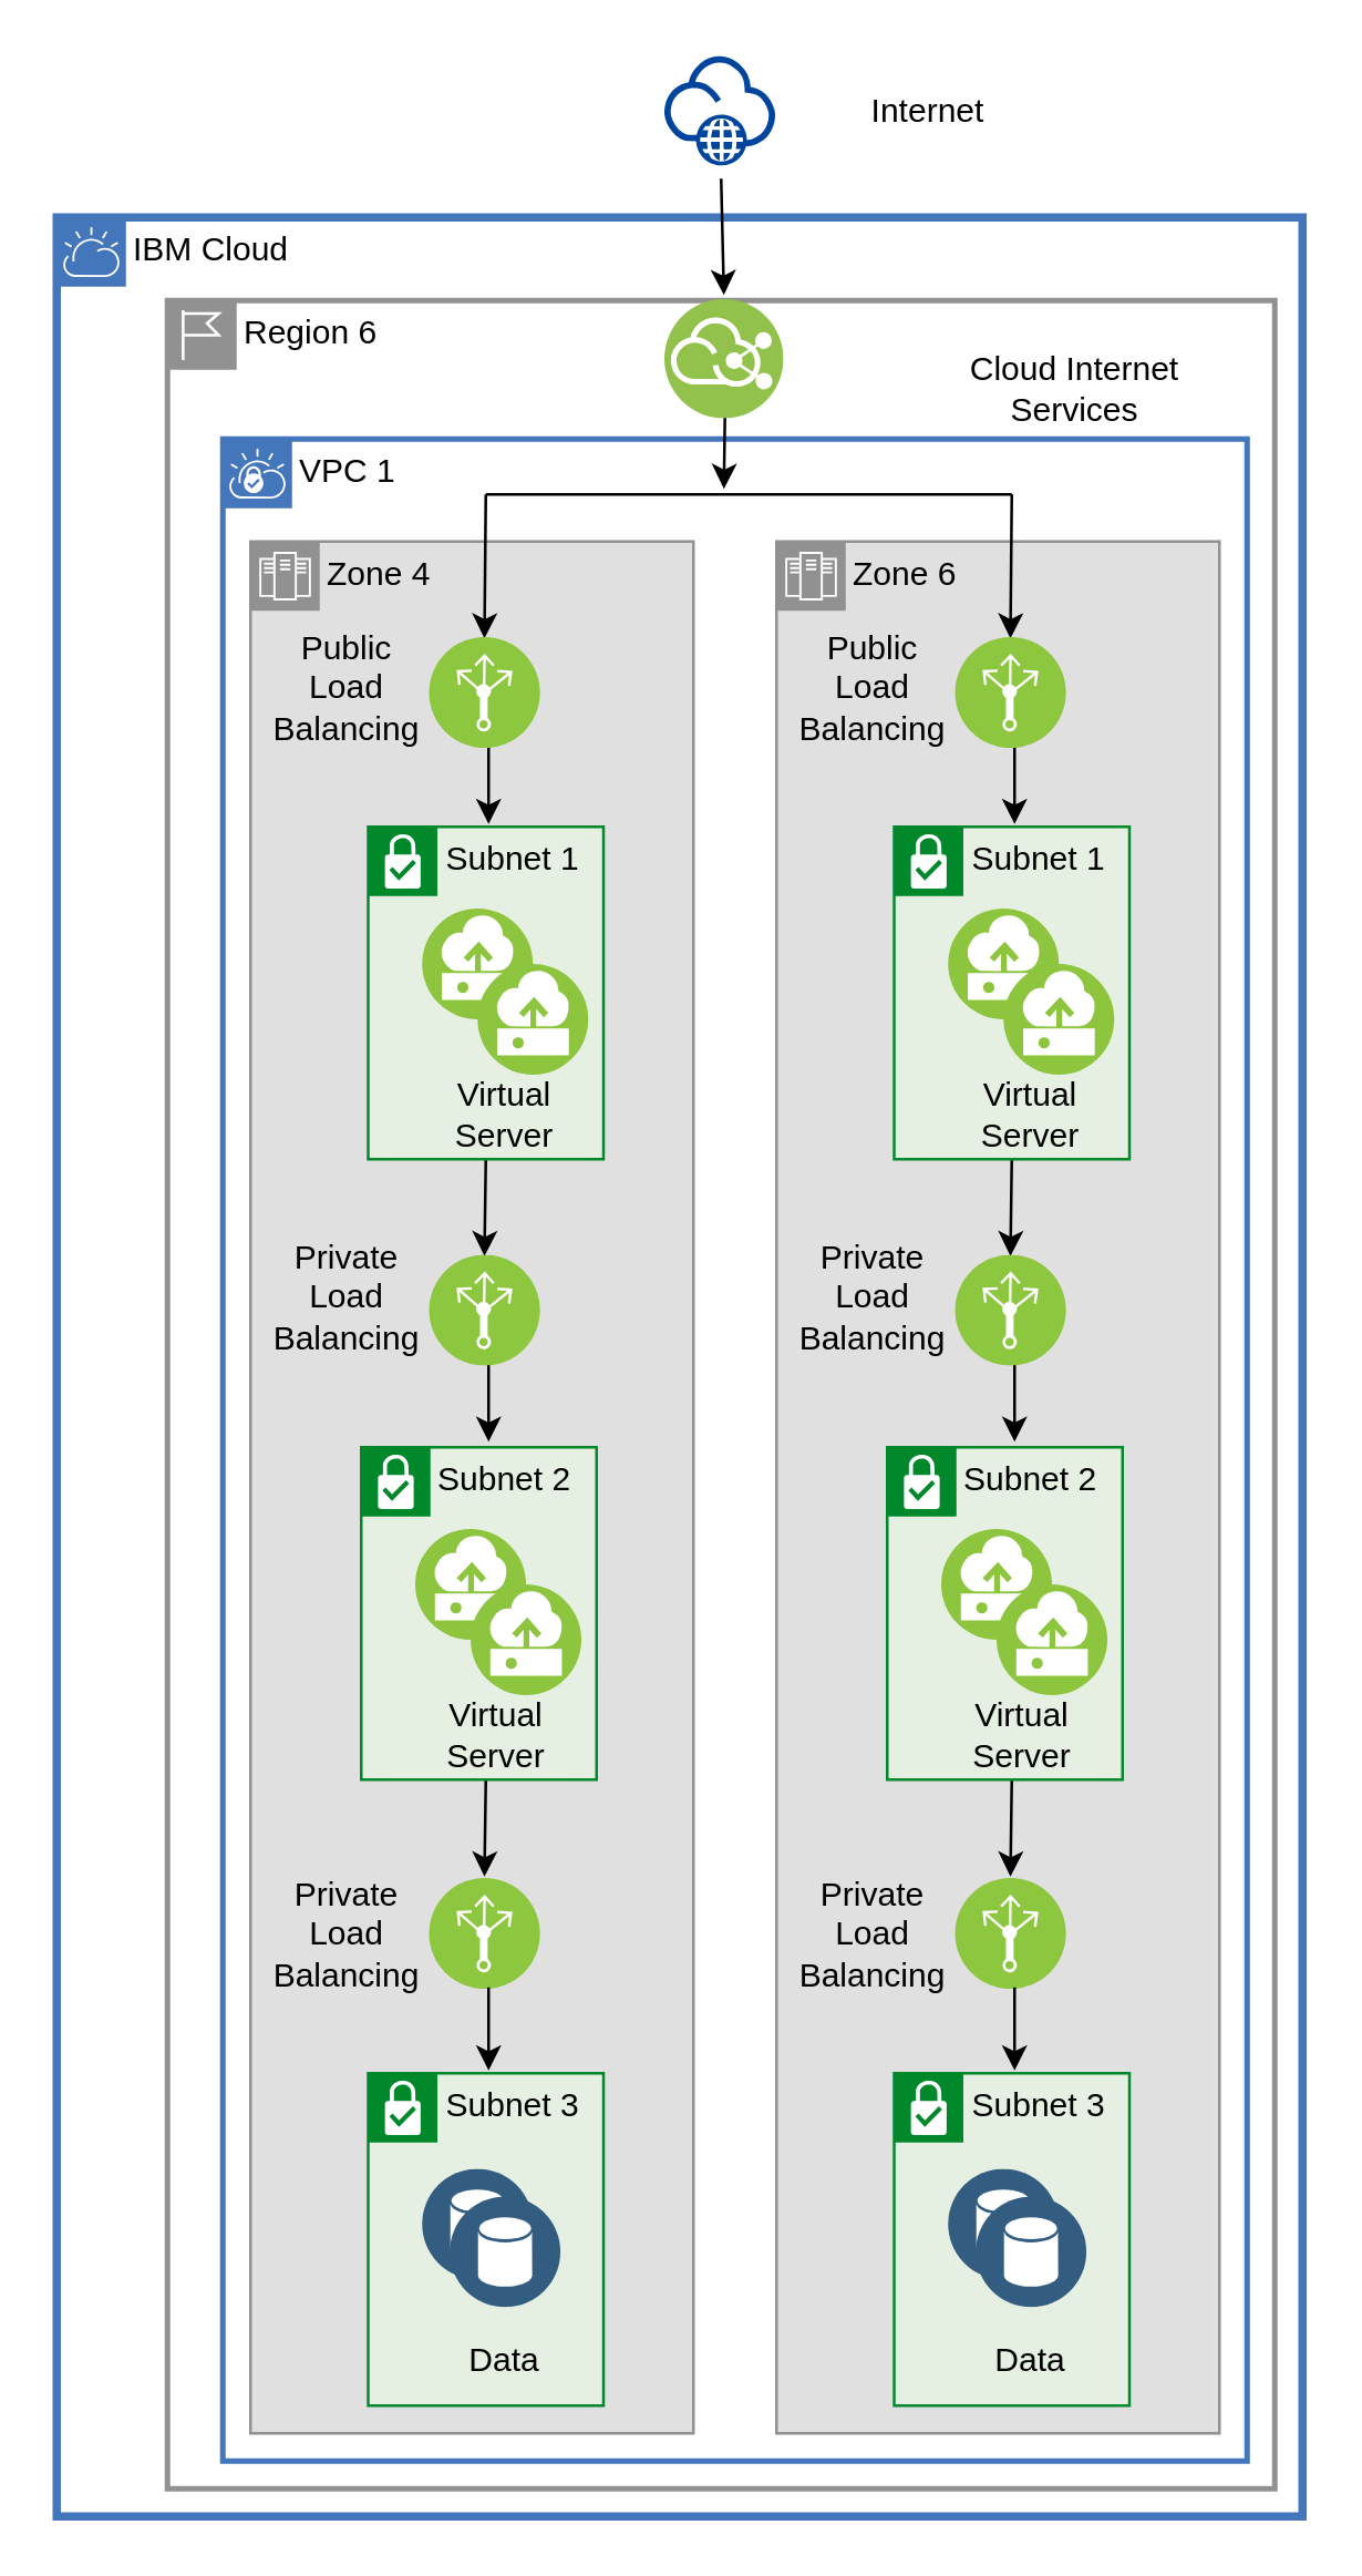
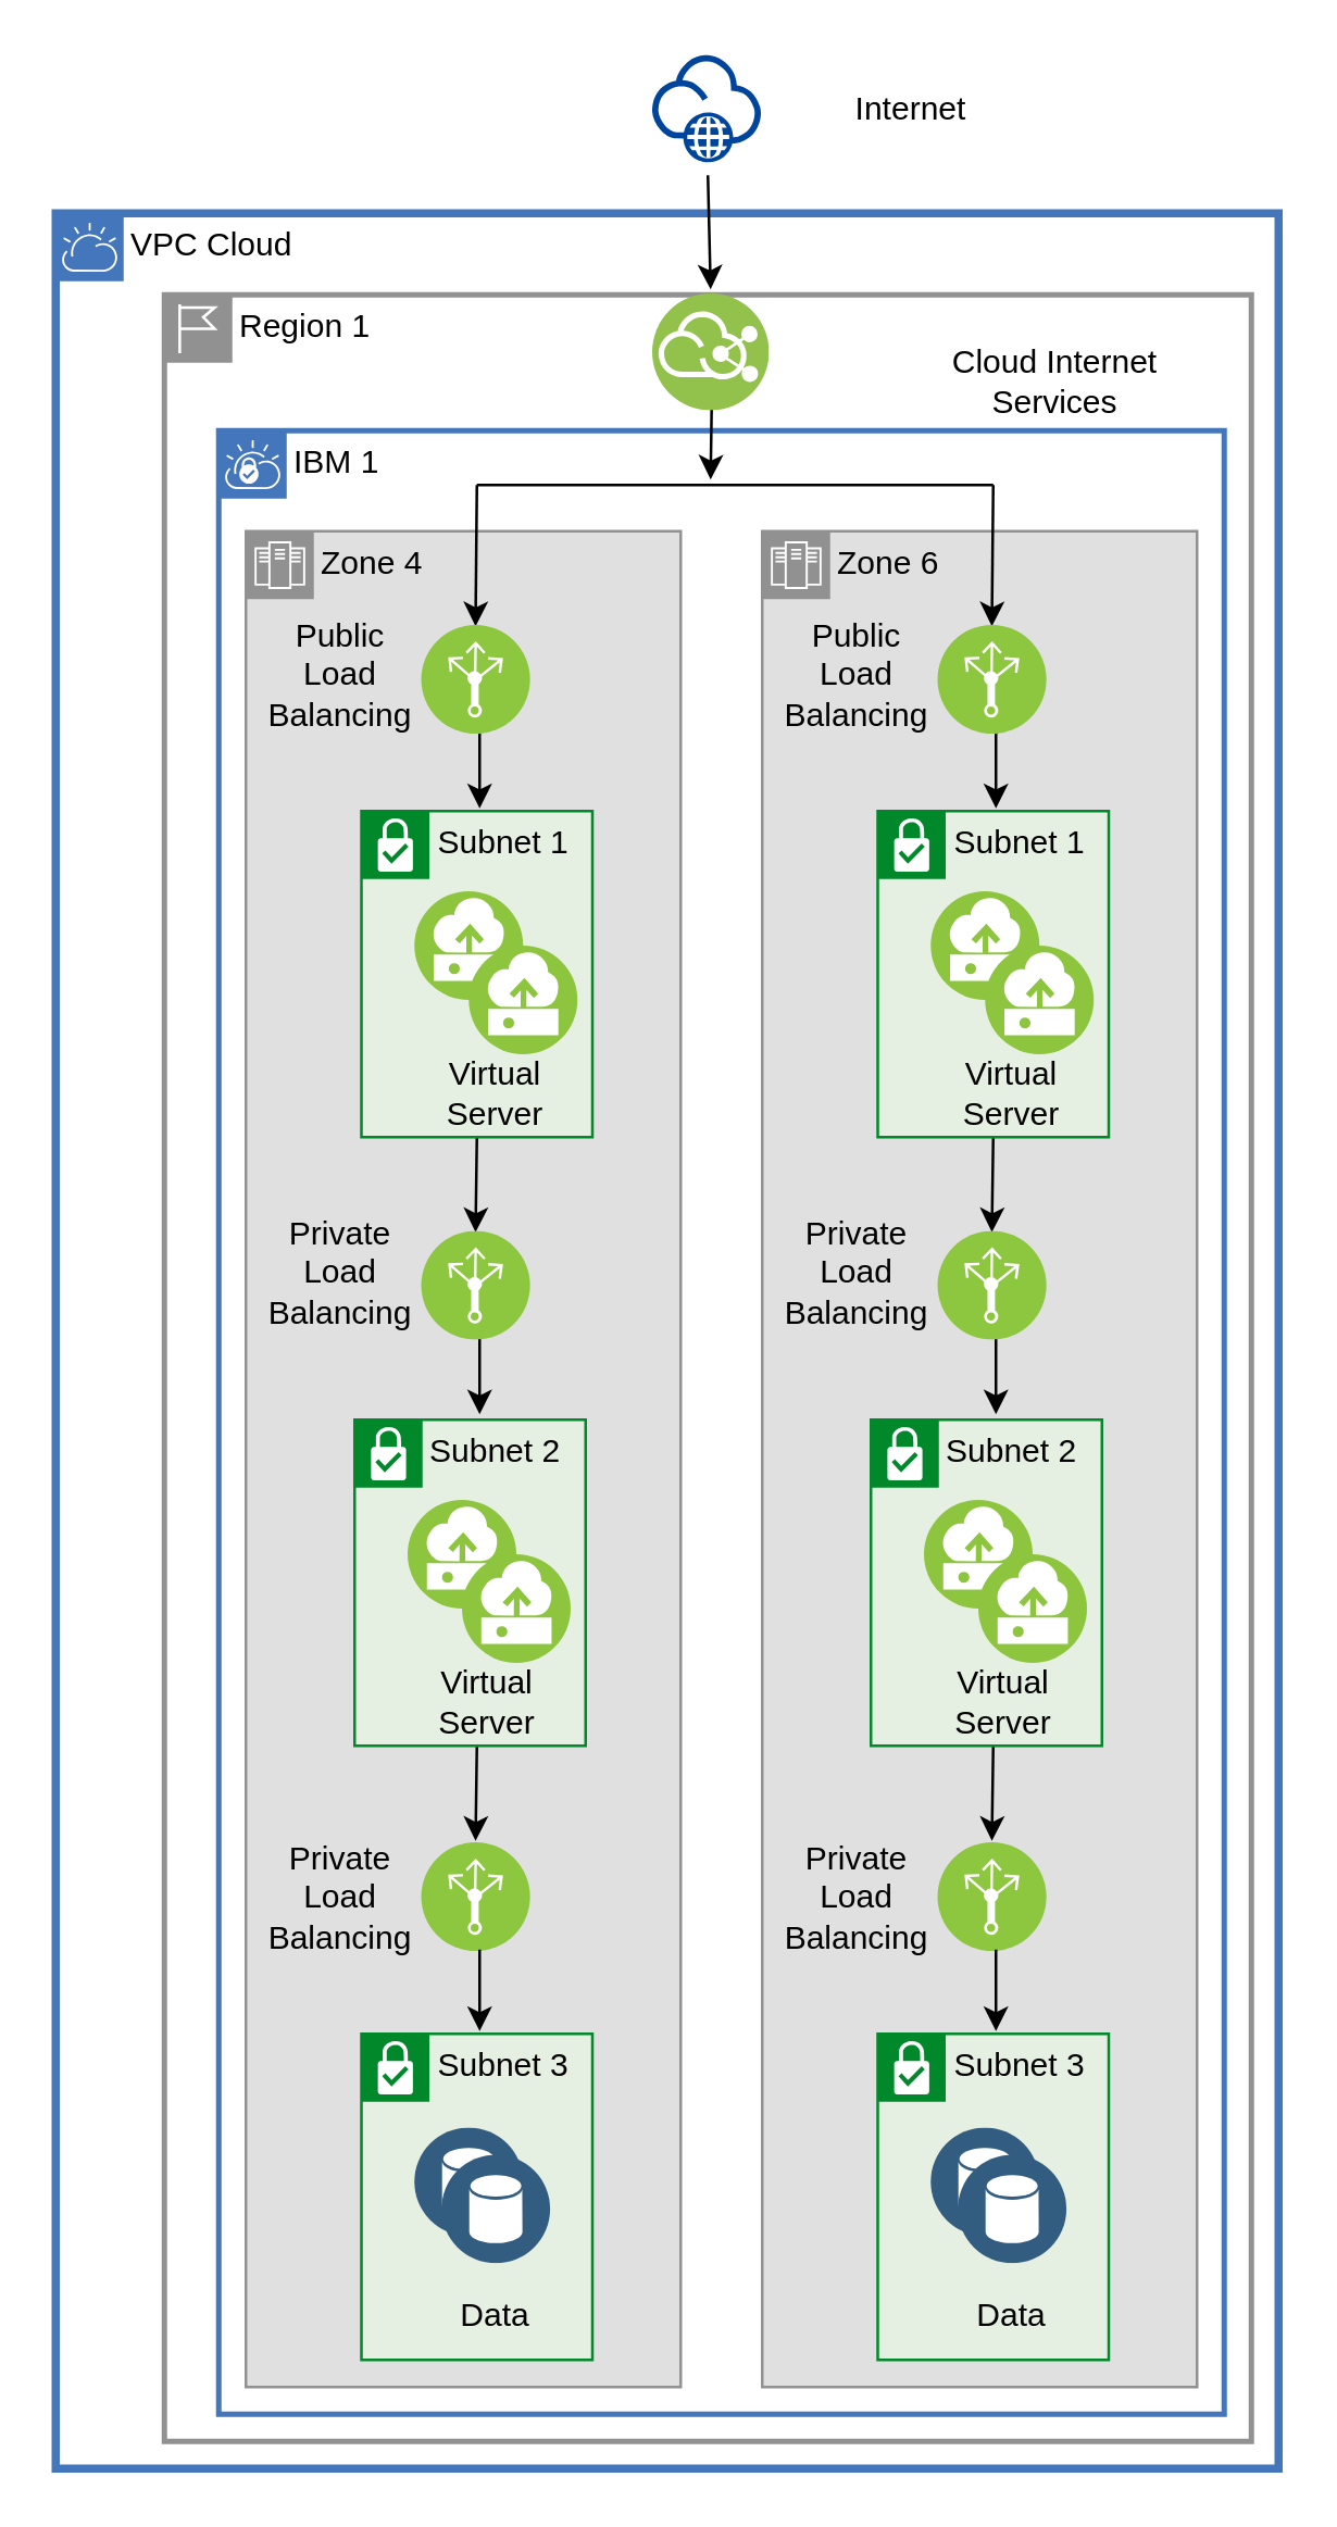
- <mxCell id="3" value="IBM Cloud" style="shape=mxgraph.ibm.box;prType=cloud;fontStyle=0;verticalAlign=top;align=left;spacingLeft=32;spacingTop=4;fillColor=none;rounded=0;whiteSpace=wrap;html=1;strokeColor=#4376BB;strokeWidth=3;dashed=0;container=1;spacing=-4;collapsible=0;expand=0;recursiveResize=0;fontSize=12;fontColor=#000000;" parent="2" vertex="1"><mxGeometry y="58" width="450" height="830" as="geometry" /></mxCell>
+ <mxCell id="3" value="VPC Cloud" style="shape=mxgraph.ibm.box;prType=cloud;fontStyle=0;verticalAlign=top;align=left;spacingLeft=32;spacingTop=4;fillColor=none;rounded=0;whiteSpace=wrap;html=1;strokeColor=#4376BB;strokeWidth=3;dashed=0;container=1;spacing=-4;collapsible=0;expand=0;recursiveResize=0;fontSize=12;fontColor=#000000;" parent="2" vertex="1"><mxGeometry y="58" width="450" height="830" as="geometry" /></mxCell>
- <mxCell id="4" value="Region 6" style="shape=mxgraph.ibm.box;prType=region;fontStyle=0;verticalAlign=top;align=left;spacingLeft=32;spacingTop=4;fillColor=none;rounded=0;whiteSpace=wrap;html=1;strokeColor=#919191;strokeWidth=2;dashed=0;container=0;spacing=-4;collapsible=0;expand=0;recursiveResize=0;fontSize=12;fontColor=#000000;" parent="3" vertex="1"><mxGeometry x="40" y="30" width="400" height="790" as="geometry" /></mxCell>
+ <mxCell id="4" value="Region 1" style="shape=mxgraph.ibm.box;prType=region;fontStyle=0;verticalAlign=top;align=left;spacingLeft=32;spacingTop=4;fillColor=none;rounded=0;whiteSpace=wrap;html=1;strokeColor=#919191;strokeWidth=2;dashed=0;container=0;spacing=-4;collapsible=0;expand=0;recursiveResize=0;fontSize=12;fontColor=#000000;" parent="3" vertex="1"><mxGeometry x="40" y="30" width="400" height="790" as="geometry" /></mxCell>
- <mxCell id="6" value="VPC 1" style="shape=mxgraph.ibm.box;prType=vpc;fontStyle=0;verticalAlign=top;align=left;spacingLeft=32;spacingTop=4;fillColor=none;rounded=0;whiteSpace=wrap;html=1;strokeColor=#4376BB;strokeWidth=2;dashed=0;container=1;spacing=-4;collapsible=0;expand=0;recursiveResize=0;fontSize=12;fontColor=#000000;" parent="2" vertex="1"><mxGeometry x="60" y="138" width="370" height="730" as="geometry" /></mxCell>
+ <mxCell id="6" value="IBM 1" style="shape=mxgraph.ibm.box;prType=vpc;fontStyle=0;verticalAlign=top;align=left;spacingLeft=32;spacingTop=4;fillColor=none;rounded=0;whiteSpace=wrap;html=1;strokeColor=#4376BB;strokeWidth=2;dashed=0;container=1;spacing=-4;collapsible=0;expand=0;recursiveResize=0;fontSize=12;fontColor=#000000;" parent="2" vertex="1"><mxGeometry x="60" y="138" width="370" height="730" as="geometry" /></mxCell>
